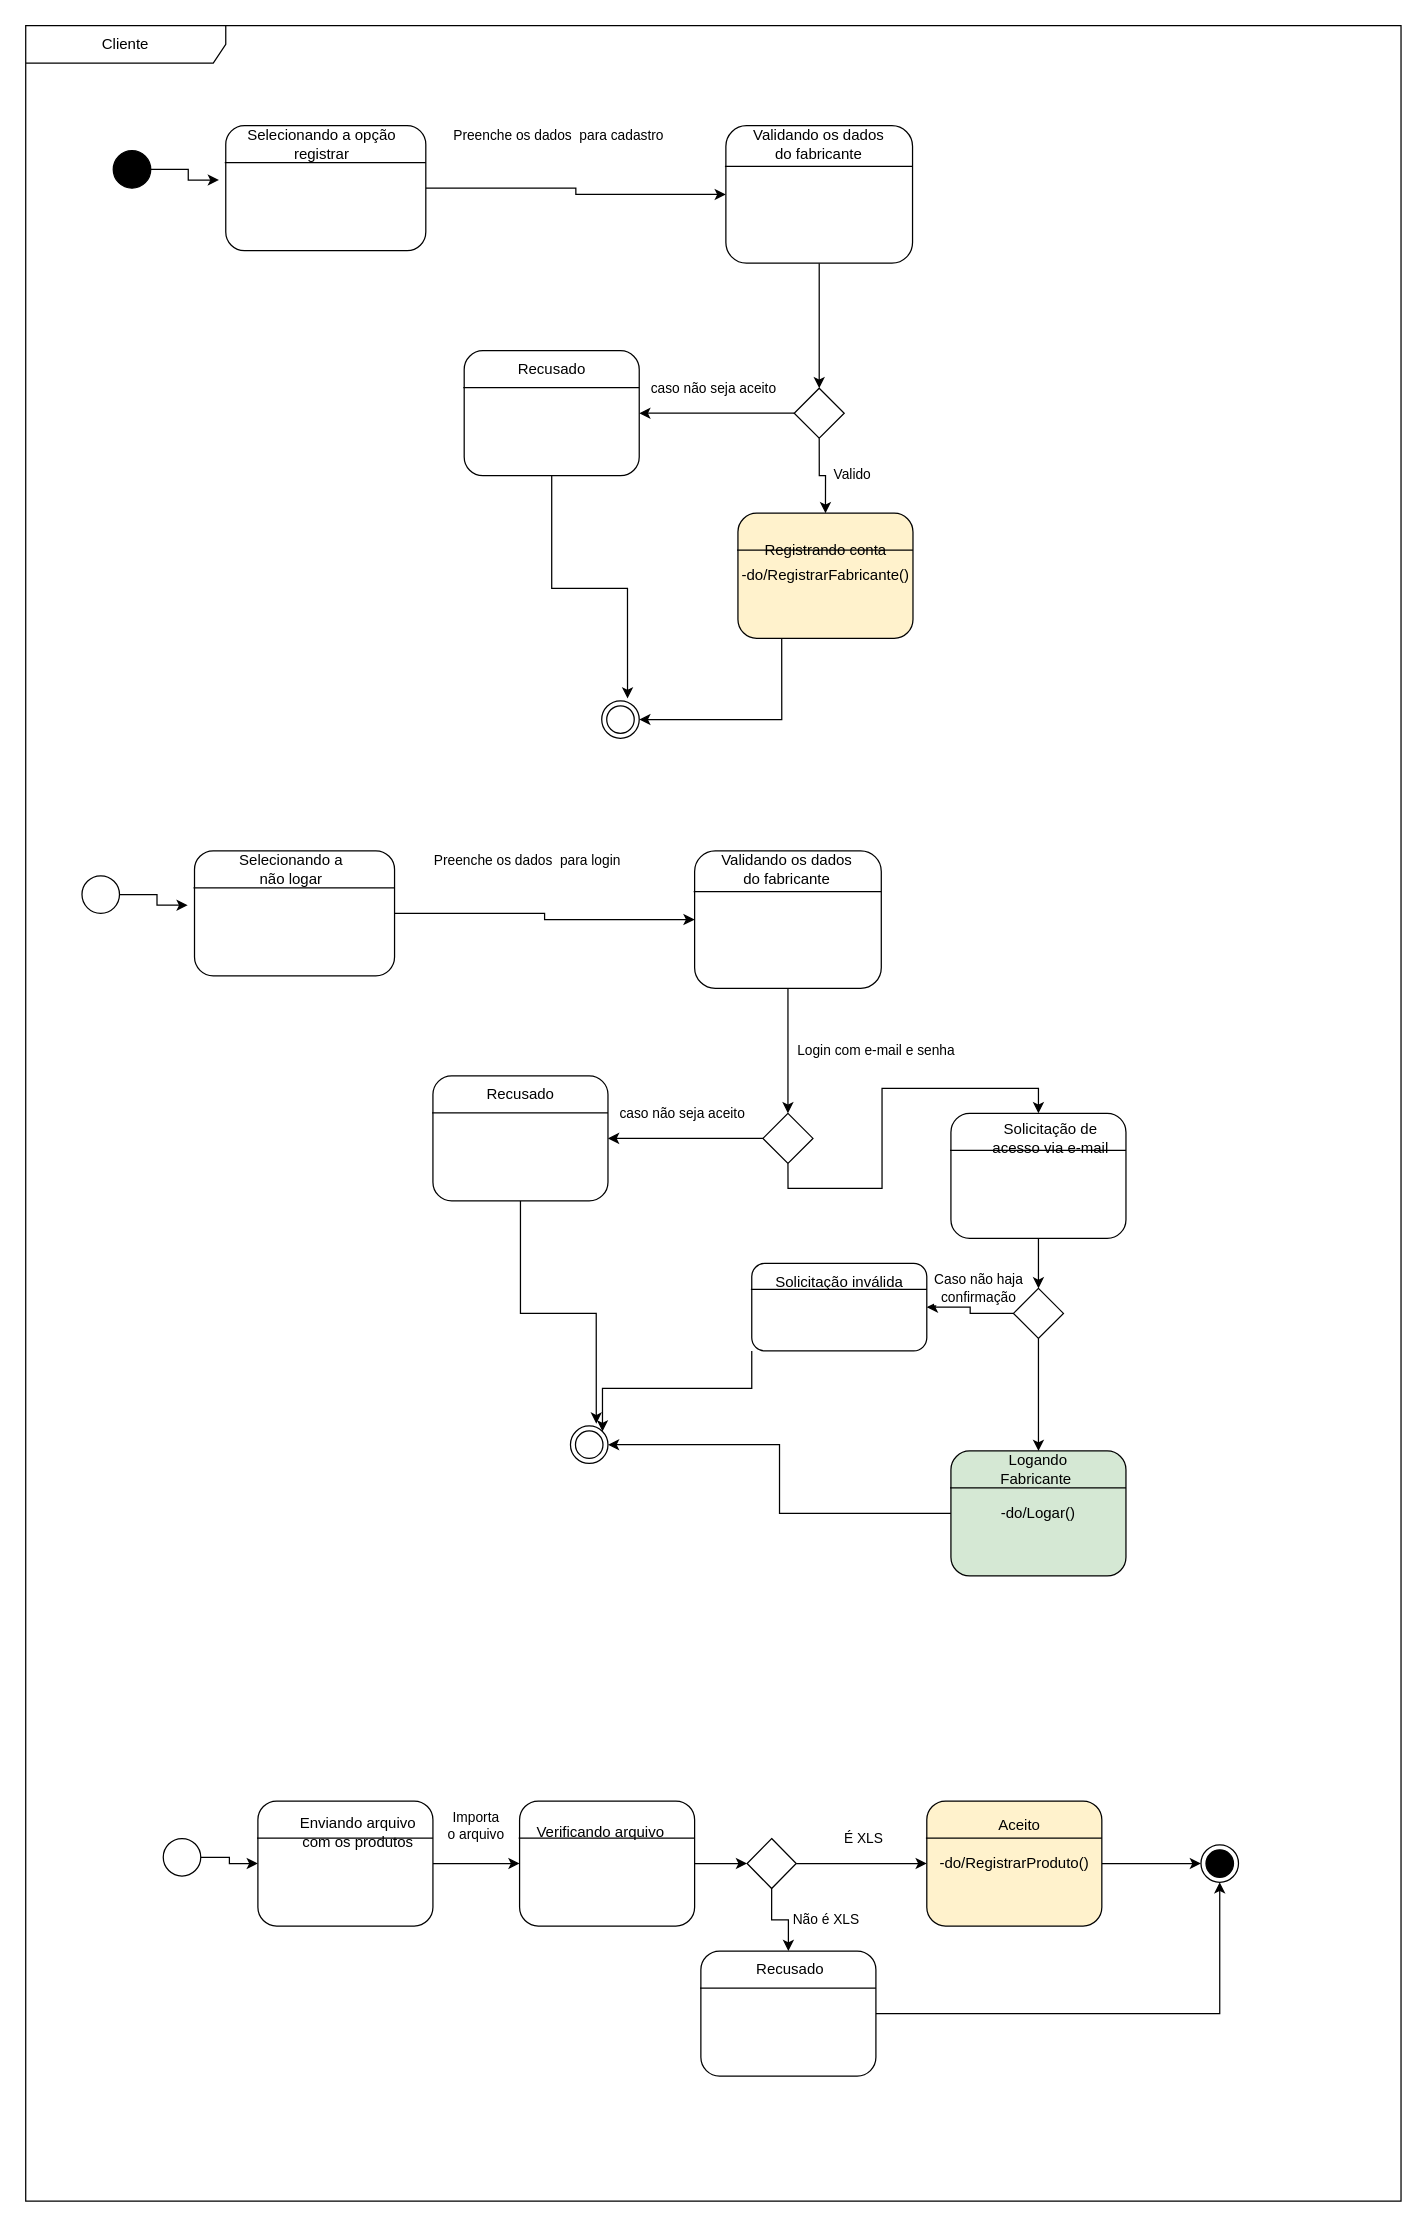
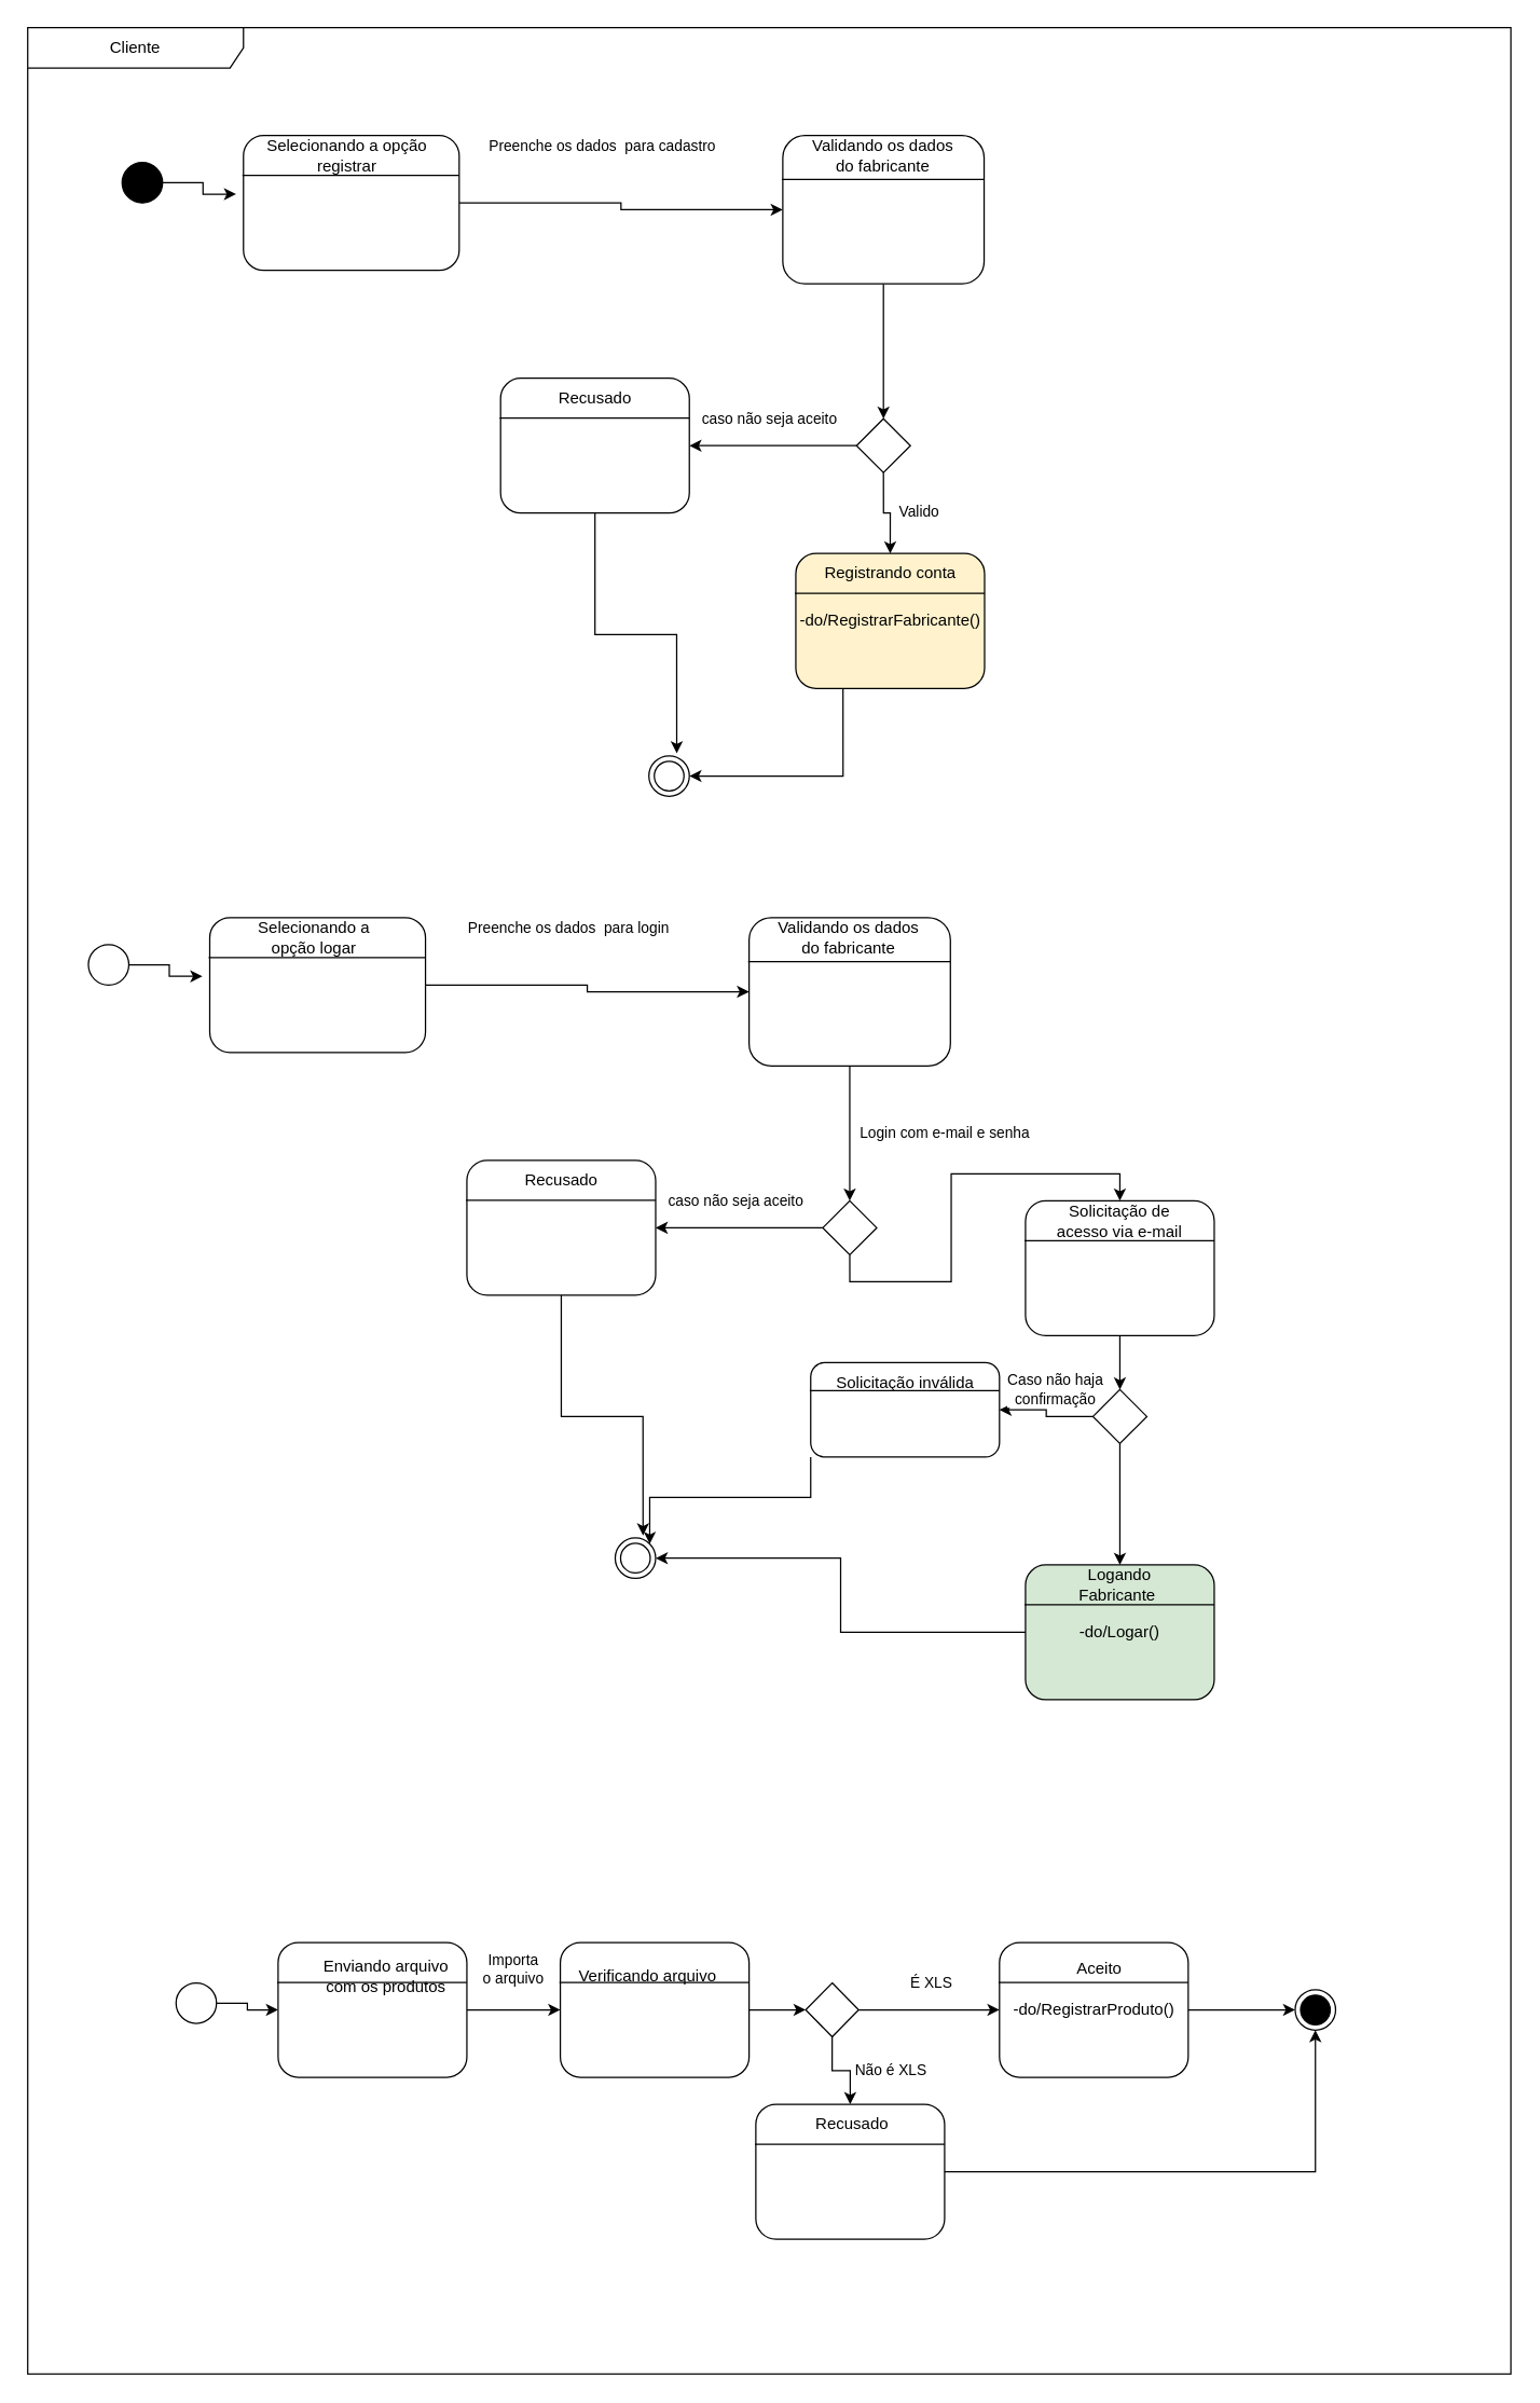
- <mxCell id="22" value="Registrando conta" style="text;html=1;strokeColor=none;fillColor=none;align=center;verticalAlign=middle;whiteSpace=wrap;rounded=0;" parent="2" vertex="1"><mxGeometry x="584.65" y="405" width="110" height="30" as="geometry" /></mxCell>
+ <mxCell id="22" value="Registrando conta" style="text;html=1;strokeColor=none;fillColor=none;align=center;verticalAlign=middle;whiteSpace=wrap;rounded=0;" parent="2" vertex="1"><mxGeometry x="584.65" y="390" width="110" height="30" as="geometry" /></mxCell>
- <mxCell id="46" value="Selecionando a não logar" style="text;html=1;strokeColor=none;fillColor=none;align=center;verticalAlign=middle;whiteSpace=wrap;rounded=0;" parent="2" vertex="1"><mxGeometry x="160" y="660" width="105" height="30" as="geometry" /></mxCell>
+ <mxCell id="46" value="Selecionando a opção logar" style="text;html=1;strokeColor=none;fillColor=none;align=center;verticalAlign=middle;whiteSpace=wrap;rounded=0;" parent="2" vertex="1"><mxGeometry x="160" y="660" width="105" height="30" as="geometry" /></mxCell>
- <mxCell id="50" value="Solicitação de acesso via e-mail" style="text;html=1;strokeColor=none;fillColor=none;align=center;verticalAlign=middle;whiteSpace=wrap;rounded=0;" parent="2" vertex="1"><mxGeometry x="765" y="875" width="110" height="30" as="geometry" /></mxCell>
+ <mxCell id="50" value="Solicitação de acesso via e-mail" style="text;html=1;strokeColor=none;fillColor=none;align=center;verticalAlign=middle;whiteSpace=wrap;rounded=0;" parent="2" vertex="1"><mxGeometry x="755" y="870" width="110" height="30" as="geometry" /></mxCell>
- <mxCell id="77" value="-do/RegistrarProduto()" style="rounded=1;whiteSpace=wrap;html=1;fillColor=#fff2cc;" parent="2" vertex="1"><mxGeometry x="720.7" y="1420" width="140" height="100" as="geometry" /></mxCell>
+ <mxCell id="77" value="-do/RegistrarProduto()" style="rounded=1;whiteSpace=wrap;html=1;" parent="2" vertex="1"><mxGeometry x="720.7" y="1420" width="140" height="100" as="geometry" /></mxCell>
